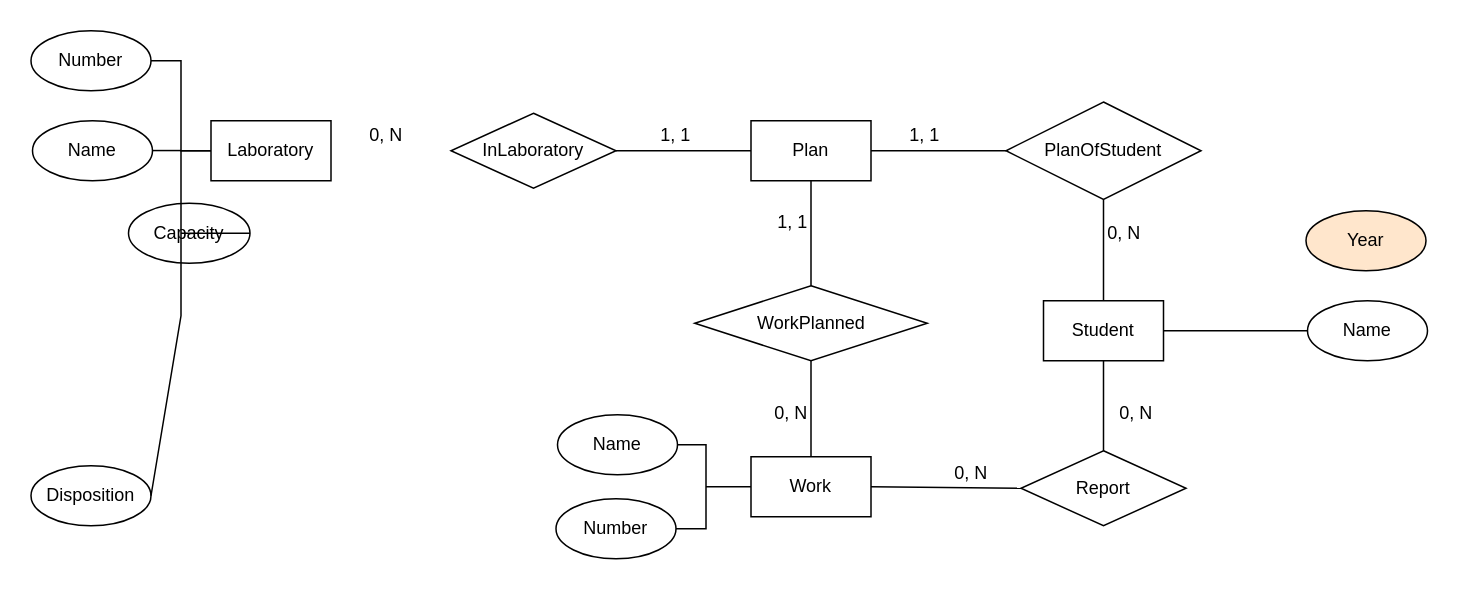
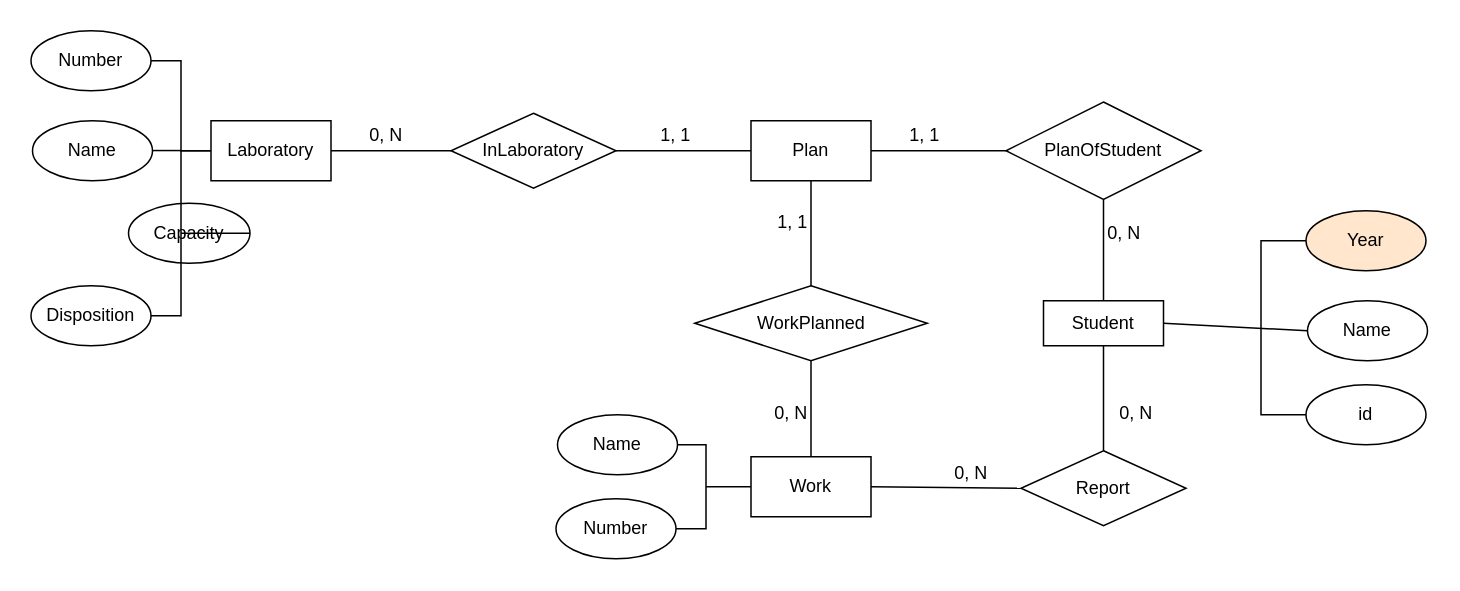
+ <mxCell id="4" value="" style="endArrow=none;html=1;rounded=0;exitX=1;exitY=0.5;exitDx=0;exitDy=0;entryX=0;entryY=0.5;entryDx=0;entryDy=0;" edge="1" parent="1" source="2" target="3"><mxGeometry width="50" height="50" relative="1" as="geometry"><mxPoint x="350" y="230" as="sourcePoint" /><mxPoint x="400" y="180" as="targetPoint" /></mxGeometry></mxCell>
+ <mxCell id="38" value="" style="endArrow=none;html=1;rounded=0;entryX=0;entryY=0.5;entryDx=0;entryDy=0;exitX=0;exitY=0.5;exitDx=0;exitDy=0;" edge="1" parent="1" source="36" target="34"><mxGeometry width="50" height="50" relative="1" as="geometry"><mxPoint x="630" y="240" as="sourcePoint" /><mxPoint x="680" y="190" as="targetPoint" /><Array as="points"><mxPoint x="840" y="276" /><mxPoint x="840" y="220" /><mxPoint x="840" y="160" /></Array></mxGeometry></mxCell>
- <mxCell id="9" value="Student" style="rounded=0;whiteSpace=wrap;html=1;" vertex="1" parent="1"><mxGeometry x="695" y="200" width="80" height="40" as="geometry" /></mxCell>
+ <mxCell id="9" value="Student" style="rounded=0;whiteSpace=wrap;html=1;" vertex="1" parent="1"><mxGeometry x="695" y="200" width="80" height="30" as="geometry" /></mxCell>
+ <mxCell id="36" value="id" style="ellipse;whiteSpace=wrap;html=1;" vertex="1" parent="1"><mxGeometry x="870" y="256" width="80" height="40" as="geometry" /></mxCell>
- <mxCell id="29" value="Disposition" style="ellipse;whiteSpace=wrap;html=1;" vertex="1" parent="1"><mxGeometry x="20" y="310" width="80" height="40" as="geometry" /></mxCell>
+ <mxCell id="29" value="Disposition" style="ellipse;whiteSpace=wrap;html=1;" vertex="1" parent="1"><mxGeometry x="20" y="190" width="80" height="40" as="geometry" /></mxCell>
